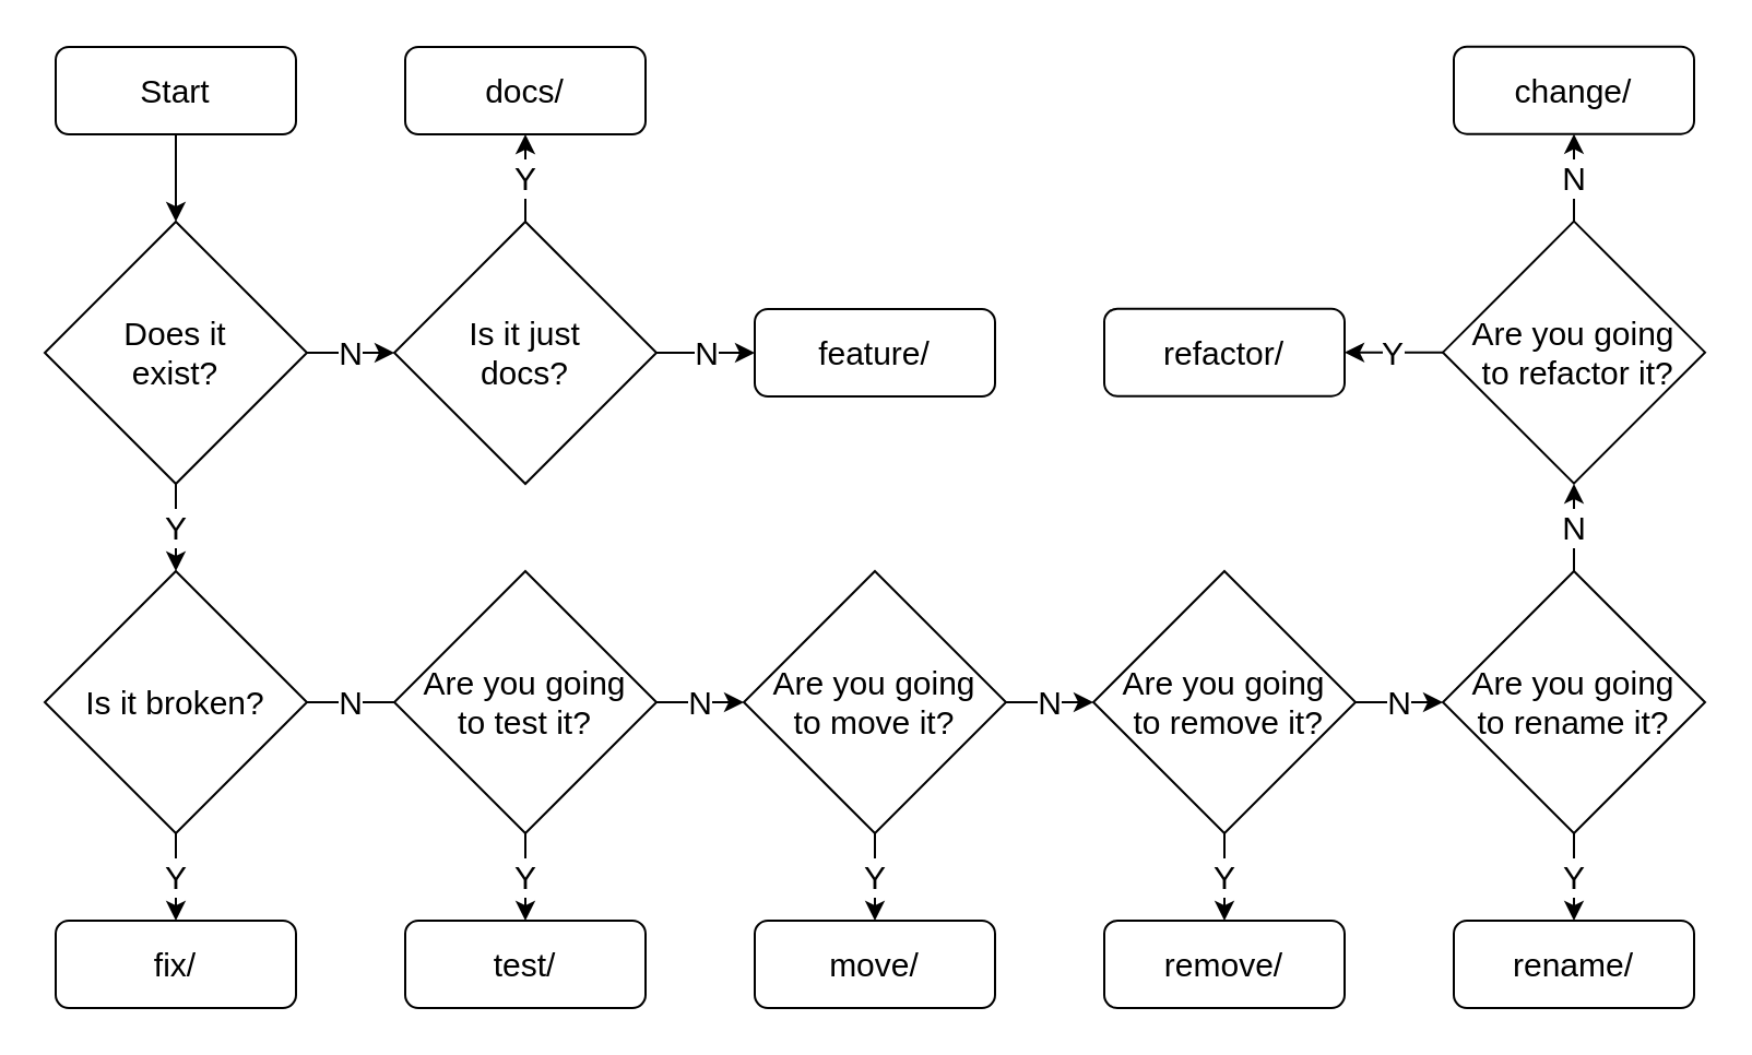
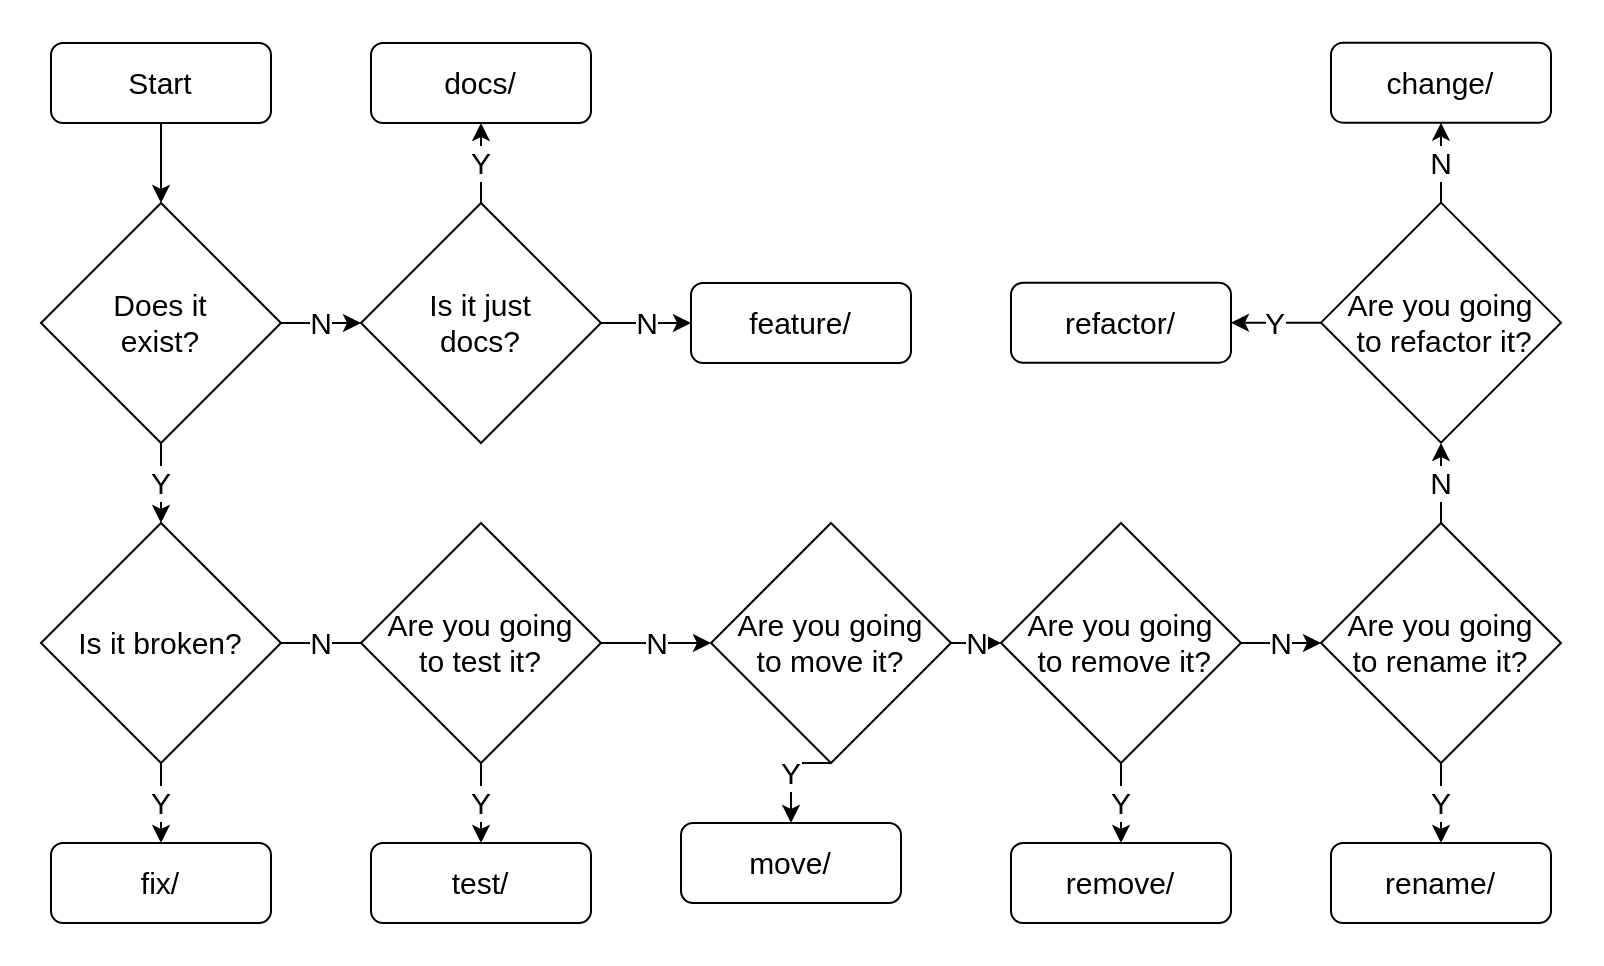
- <mxCell id="12" value="&lt;span style=&quot;font-size: 15px&quot;&gt;Are you going&lt;br style=&quot;font-size: 15px;&quot;&gt;to move it?&lt;/span&gt;" style="rhombus;whiteSpace=wrap;html=1;fontSize=15;" vertex="1" parent="1"><mxGeometry x="340" y="261" width="120" height="120" as="geometry" /></mxCell>
+ <mxCell id="12" value="&lt;span style=&quot;font-size: 15px&quot;&gt;Are you going&lt;br style=&quot;font-size: 15px;&quot;&gt;to move it?&lt;/span&gt;" style="rhombus;whiteSpace=wrap;html=1;fontSize=15;" vertex="1" parent="1"><mxGeometry x="355" y="261" width="120" height="120" as="geometry" /></mxCell>
- <mxCell id="26" value="move/" style="rounded=1;whiteSpace=wrap;html=1;fontSize=15;" vertex="1" parent="1"><mxGeometry x="345" y="421" width="110" height="40" as="geometry" /></mxCell>
+ <mxCell id="26" value="move/" style="rounded=1;whiteSpace=wrap;html=1;fontSize=15;" vertex="1" parent="1"><mxGeometry x="340" y="411" width="110" height="40" as="geometry" /></mxCell>
